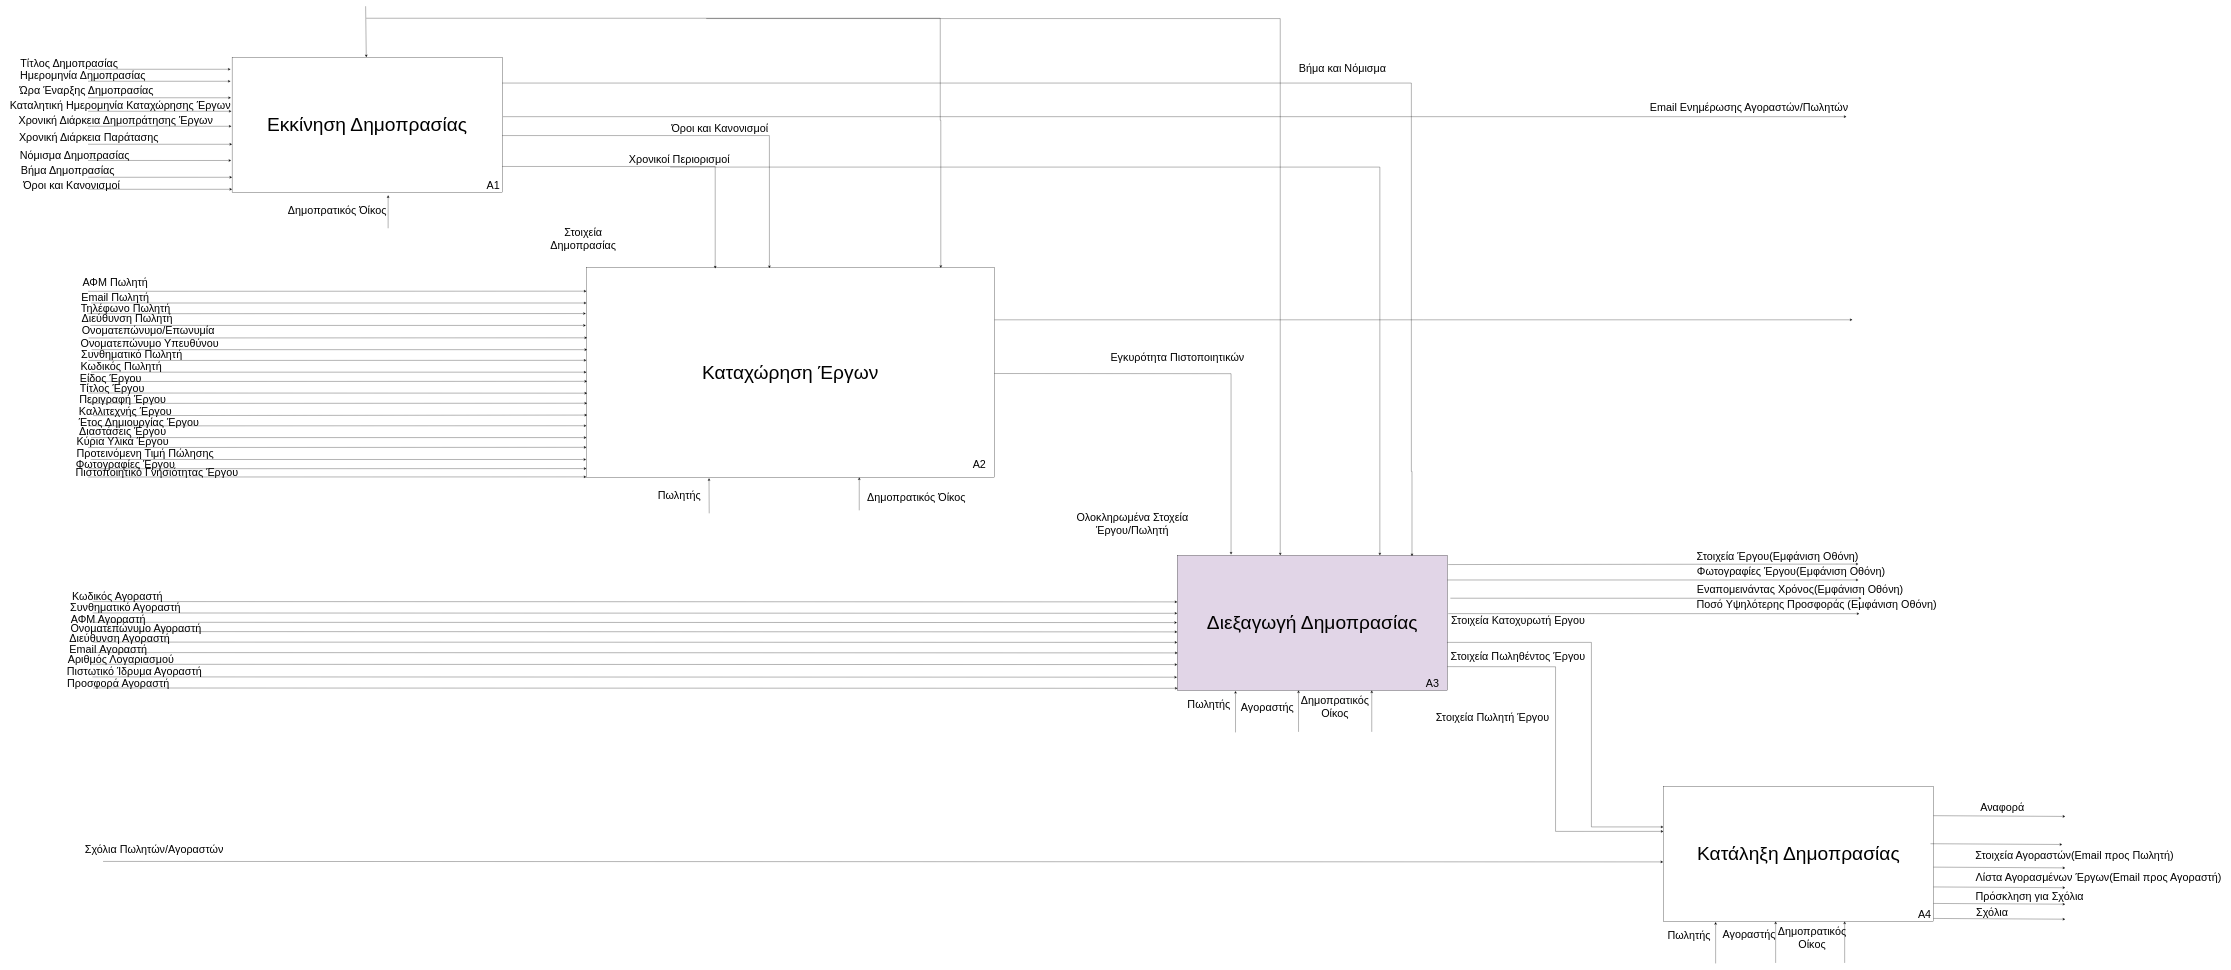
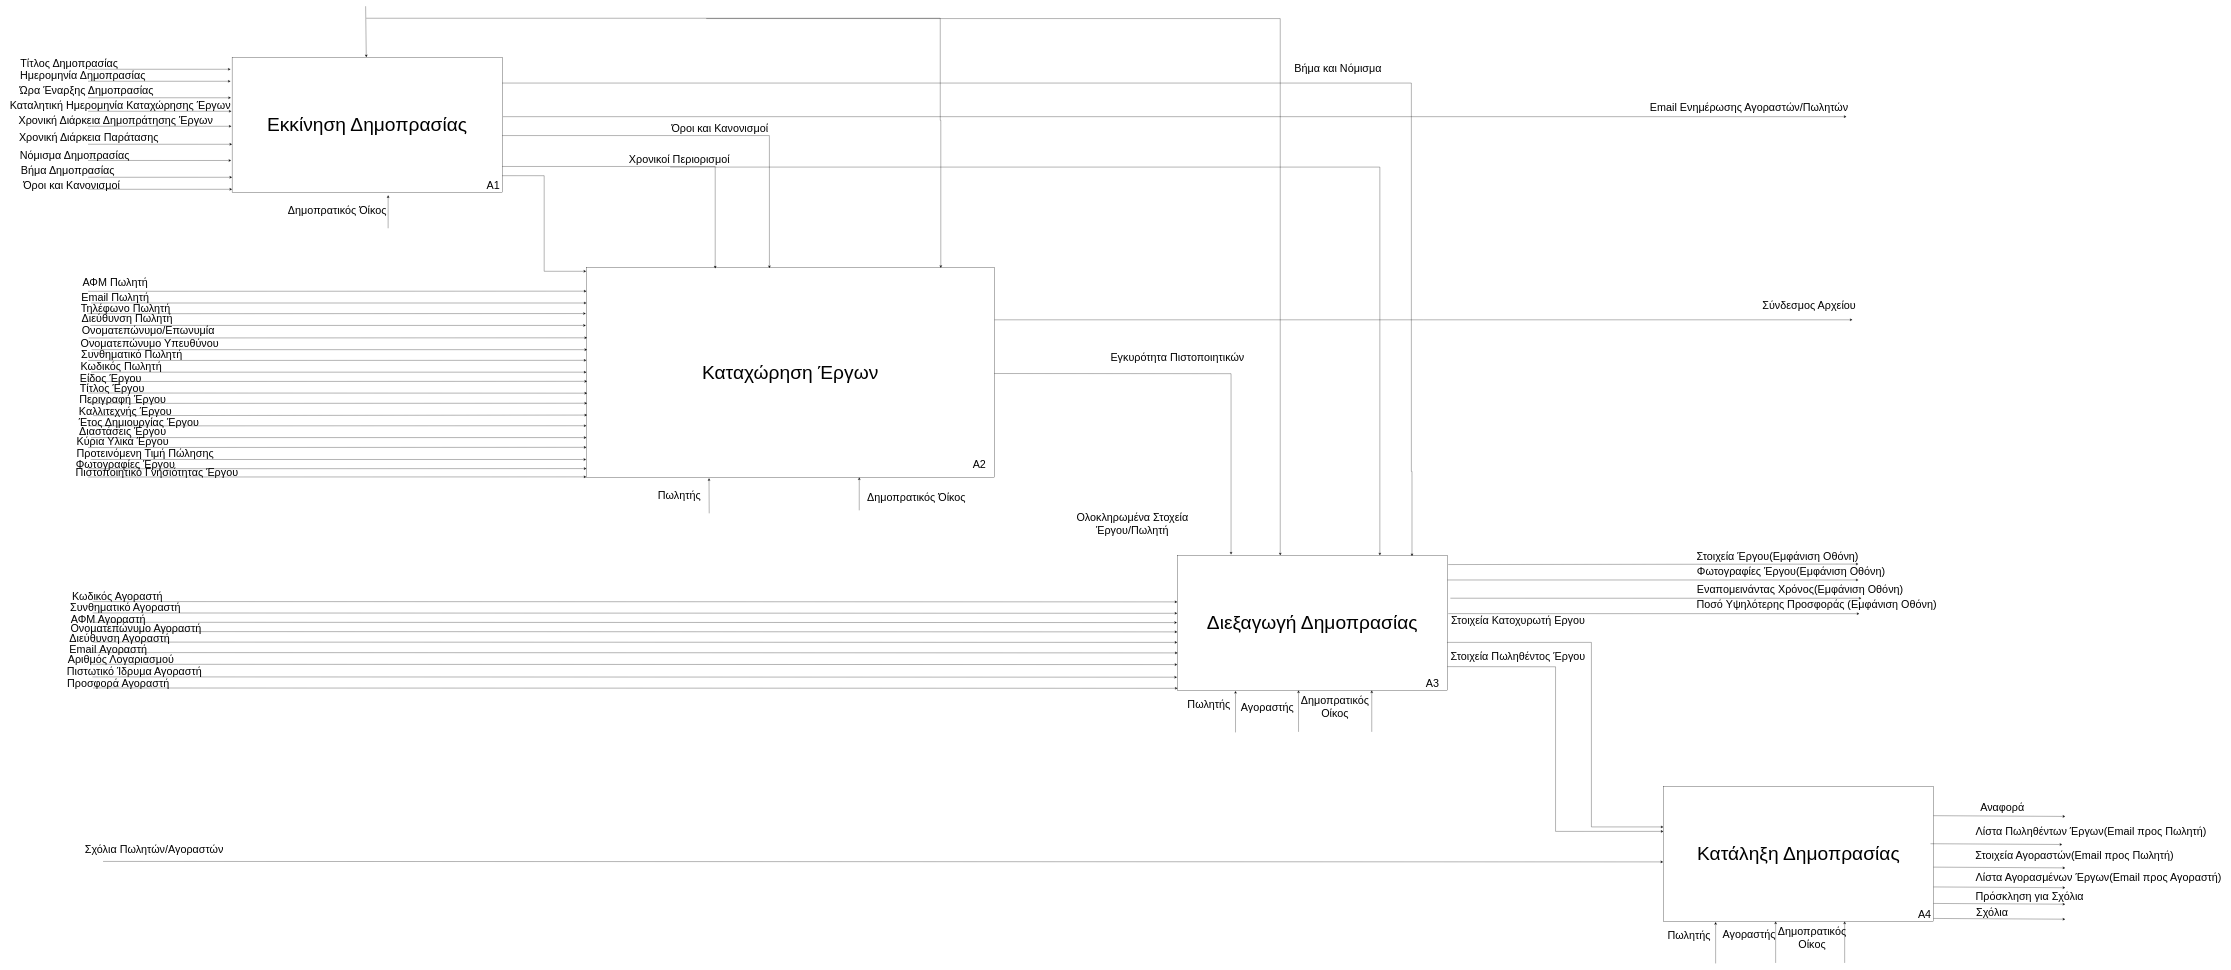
- <mxCell id="135" value="Βήμα και Νόμισμα" style="text;html=1;align=center;verticalAlign=middle;resizable=0;points=[];autosize=1;strokeColor=none;fillColor=none;fontSize=36;" parent="1" vertex="1"><mxGeometry x="4318" y="195" width="310" height="60" as="geometry" /></mxCell>
+ <mxCell id="135" value="Βήμα και Νόμισμα" style="text;html=1;align=center;verticalAlign=middle;resizable=0;points=[];autosize=1;strokeColor=none;fillColor=none;fontSize=36;" parent="1" vertex="1"><mxGeometry x="4303" y="195" width="310" height="60" as="geometry" /></mxCell>
- <mxCell id="24" value="Στοιχεία &lt;br style=&quot;font-size: 36px;&quot;&gt;Δημοπρασίας" style="text;html=1;align=center;verticalAlign=middle;resizable=0;points=[];autosize=1;strokeColor=none;fillColor=none;fontSize=36;" parent="1" vertex="1"><mxGeometry x="1823" y="745" width="240" height="100" as="geometry" /></mxCell>
+ <mxCell id="44" value="" style="endArrow=classic;html=1;rounded=0;fontSize=36;exitX=1;exitY=0.877;exitDx=0;exitDy=0;exitPerimeter=0;edgeStyle=orthogonalEdgeStyle;entryX=0;entryY=0.019;entryDx=0;entryDy=0;entryPerimeter=0;" parent="1" source="2" target="43" edge="1"><mxGeometry width="50" height="50" relative="1" as="geometry"><mxPoint x="1693" y="590" as="sourcePoint" /><mxPoint x="2773" y="1540" as="targetPoint" /></mxGeometry></mxCell>
+ <mxCell id="62" value="&lt;span style=&quot;font-size: 36px;&quot;&gt;Σύνδεσμος Αρχείου&lt;/span&gt;" style="text;html=1;align=center;verticalAlign=middle;resizable=0;points=[];autosize=1;strokeColor=none;fillColor=none;fontSize=36;" parent="1" vertex="1"><mxGeometry x="5858" y="985" width="340" height="60" as="geometry" /></mxCell>
- <mxCell id="26" value="&lt;font style=&quot;font-size: 64px;&quot;&gt;Διεξαγωγή Δημοπρασίας&lt;/font&gt;" style="rounded=0;whiteSpace=wrap;html=1;fontSize=64;fillColor=#e1d5e7;" parent="1" vertex="1"><mxGeometry x="3923" y="1850" width="900" height="450" as="geometry" /></mxCell>
+ <mxCell id="26" value="&lt;font style=&quot;font-size: 64px;&quot;&gt;Διεξαγωγή Δημοπρασίας&lt;/font&gt;" style="rounded=0;whiteSpace=wrap;html=1;fontSize=64;" parent="1" vertex="1"><mxGeometry x="3923" y="1850" width="900" height="450" as="geometry" /></mxCell>
- <mxCell id="36" value="Στοιχεία Πωλητή Έργου" style="text;html=1;align=center;verticalAlign=middle;resizable=0;points=[];autosize=1;strokeColor=none;fillColor=none;fontSize=36;" parent="1" vertex="1"><mxGeometry x="4773" y="2360" width="400" height="60" as="geometry" /></mxCell>
+ <mxCell id="69" value="Λίστα Πωληθέντων Έργων(Email προς Πωλητή)" style="text;html=1;align=center;verticalAlign=middle;resizable=0;points=[];autosize=1;strokeColor=none;fillColor=none;fontSize=36;" parent="1" vertex="1"><mxGeometry x="6573" y="2740" width="790" height="60" as="geometry" /></mxCell>
